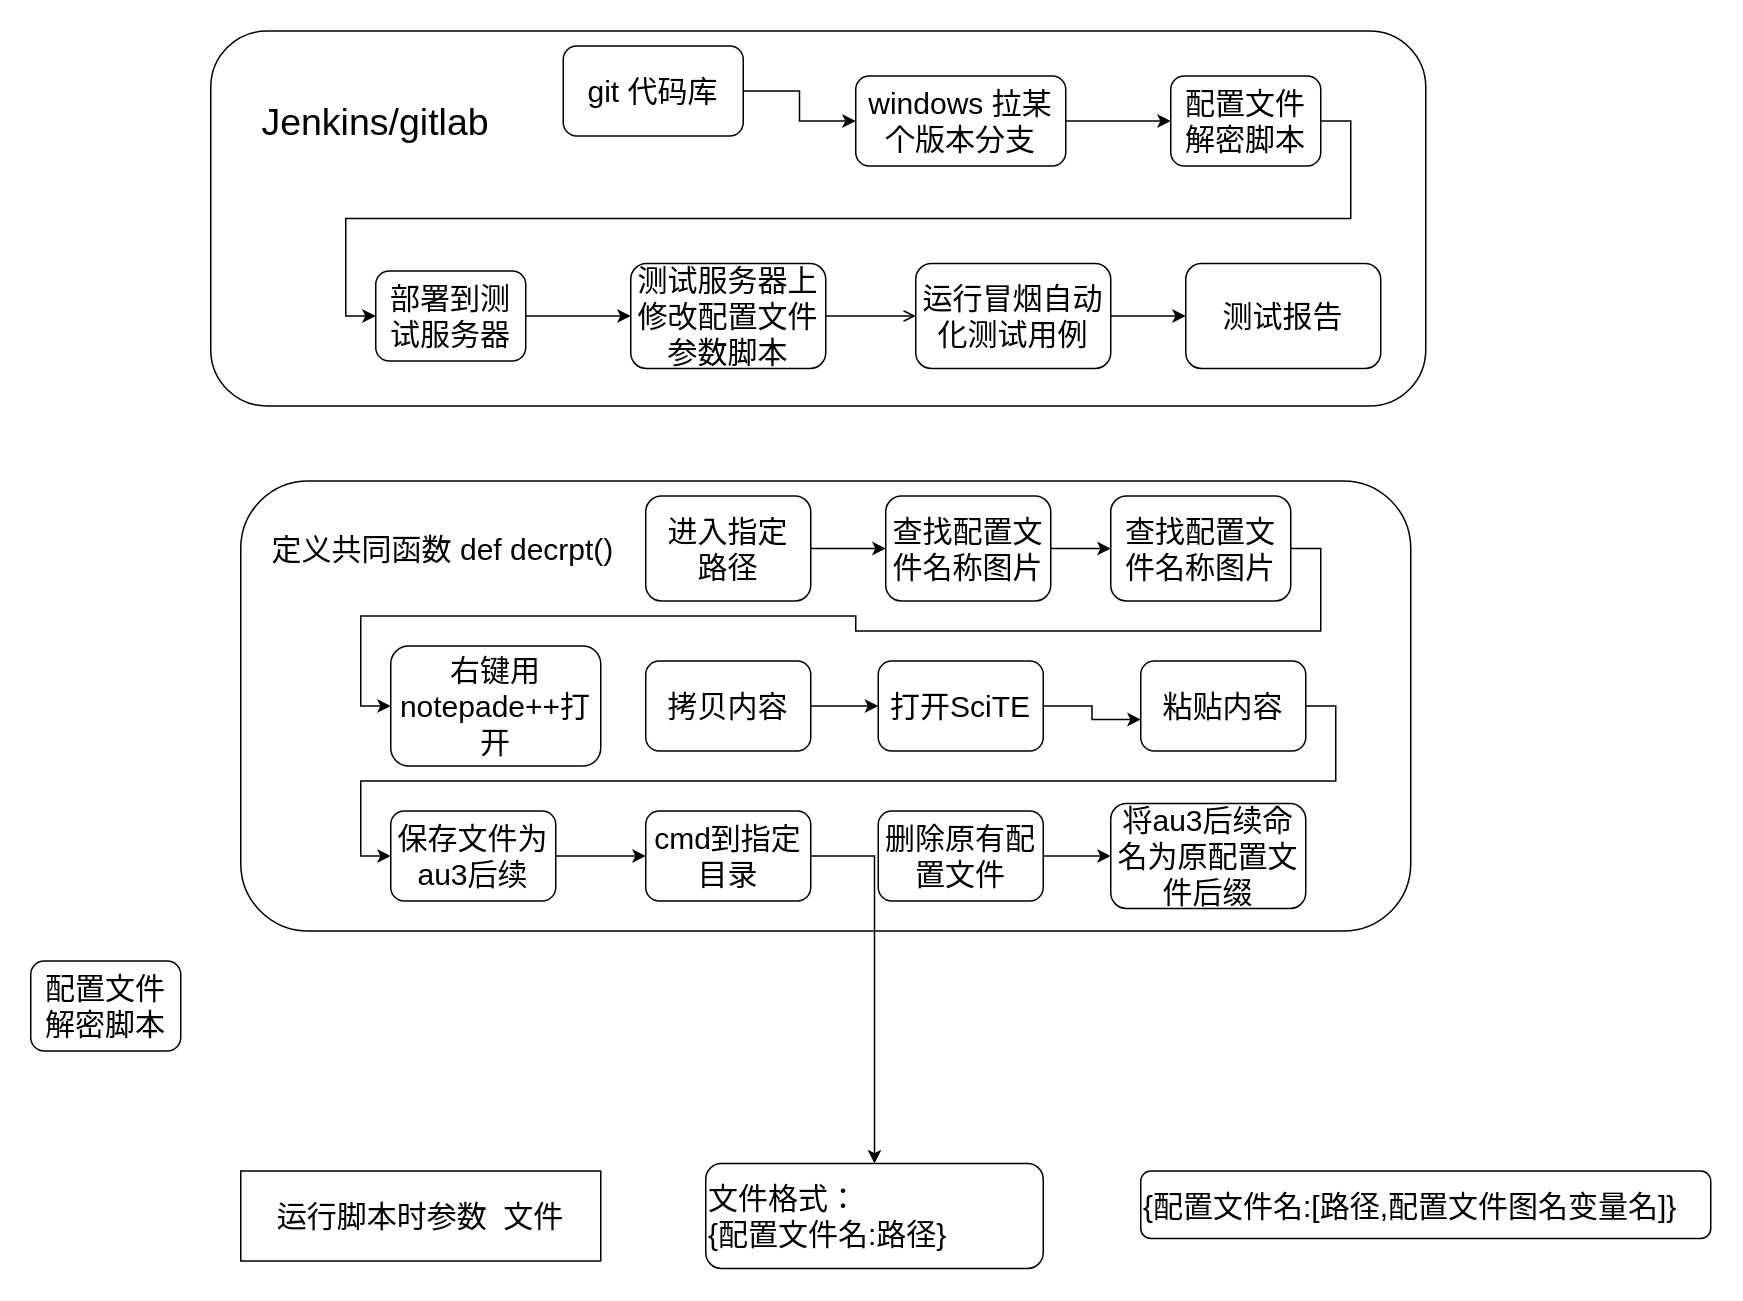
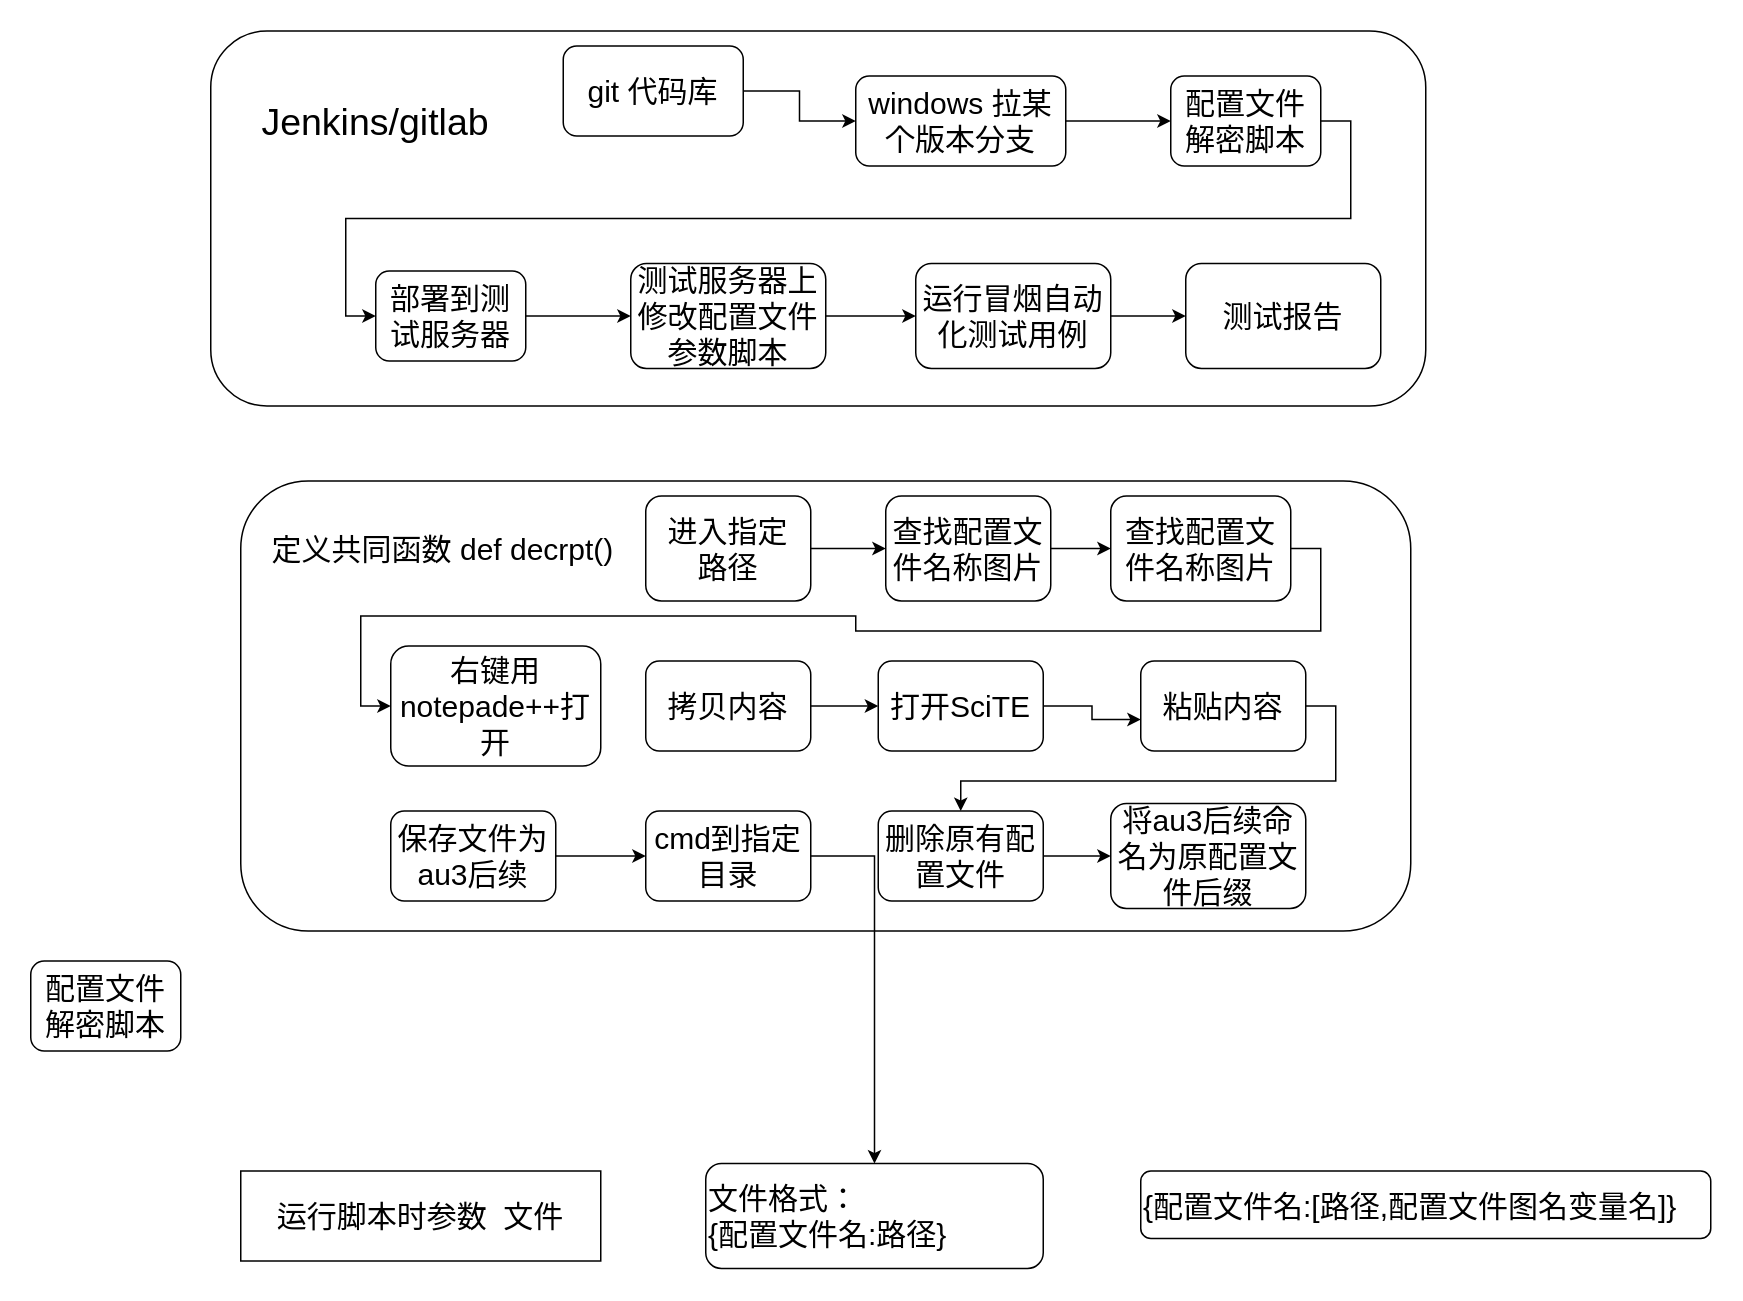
- <mxCell id="11" style="edgeStyle=orthogonalEdgeStyle;rounded=0;orthogonalLoop=1;jettySize=auto;html=1;exitX=1;exitY=0.5;exitDx=0;exitDy=0;entryX=0;entryY=0.5;entryDx=0;entryDy=0;endArrow=open;" edge="1" parent="1" source="12" target="14"><mxGeometry relative="1" as="geometry" /></mxCell>
+ <mxCell id="11" style="edgeStyle=orthogonalEdgeStyle;rounded=0;orthogonalLoop=1;jettySize=auto;html=1;exitX=1;exitY=0.5;exitDx=0;exitDy=0;entryX=0;entryY=0.5;entryDx=0;entryDy=0;" edge="1" parent="1" source="12" target="14"><mxGeometry relative="1" as="geometry" /></mxCell>
- <mxCell id="30" style="edgeStyle=orthogonalEdgeStyle;rounded=0;orthogonalLoop=1;jettySize=auto;html=1;exitX=1;exitY=0.5;exitDx=0;exitDy=0;entryX=0;entryY=0.5;entryDx=0;entryDy=0;" edge="1" parent="1" source="31" target="33"><mxGeometry relative="1" as="geometry" /></mxCell>
+ <mxCell id="30" style="edgeStyle=orthogonalEdgeStyle;rounded=0;orthogonalLoop=1;jettySize=auto;html=1;exitX=1;exitY=0.5;exitDx=0;exitDy=0;" edge="1" parent="1" source="31" target="37"><mxGeometry relative="1" as="geometry" /></mxCell>
